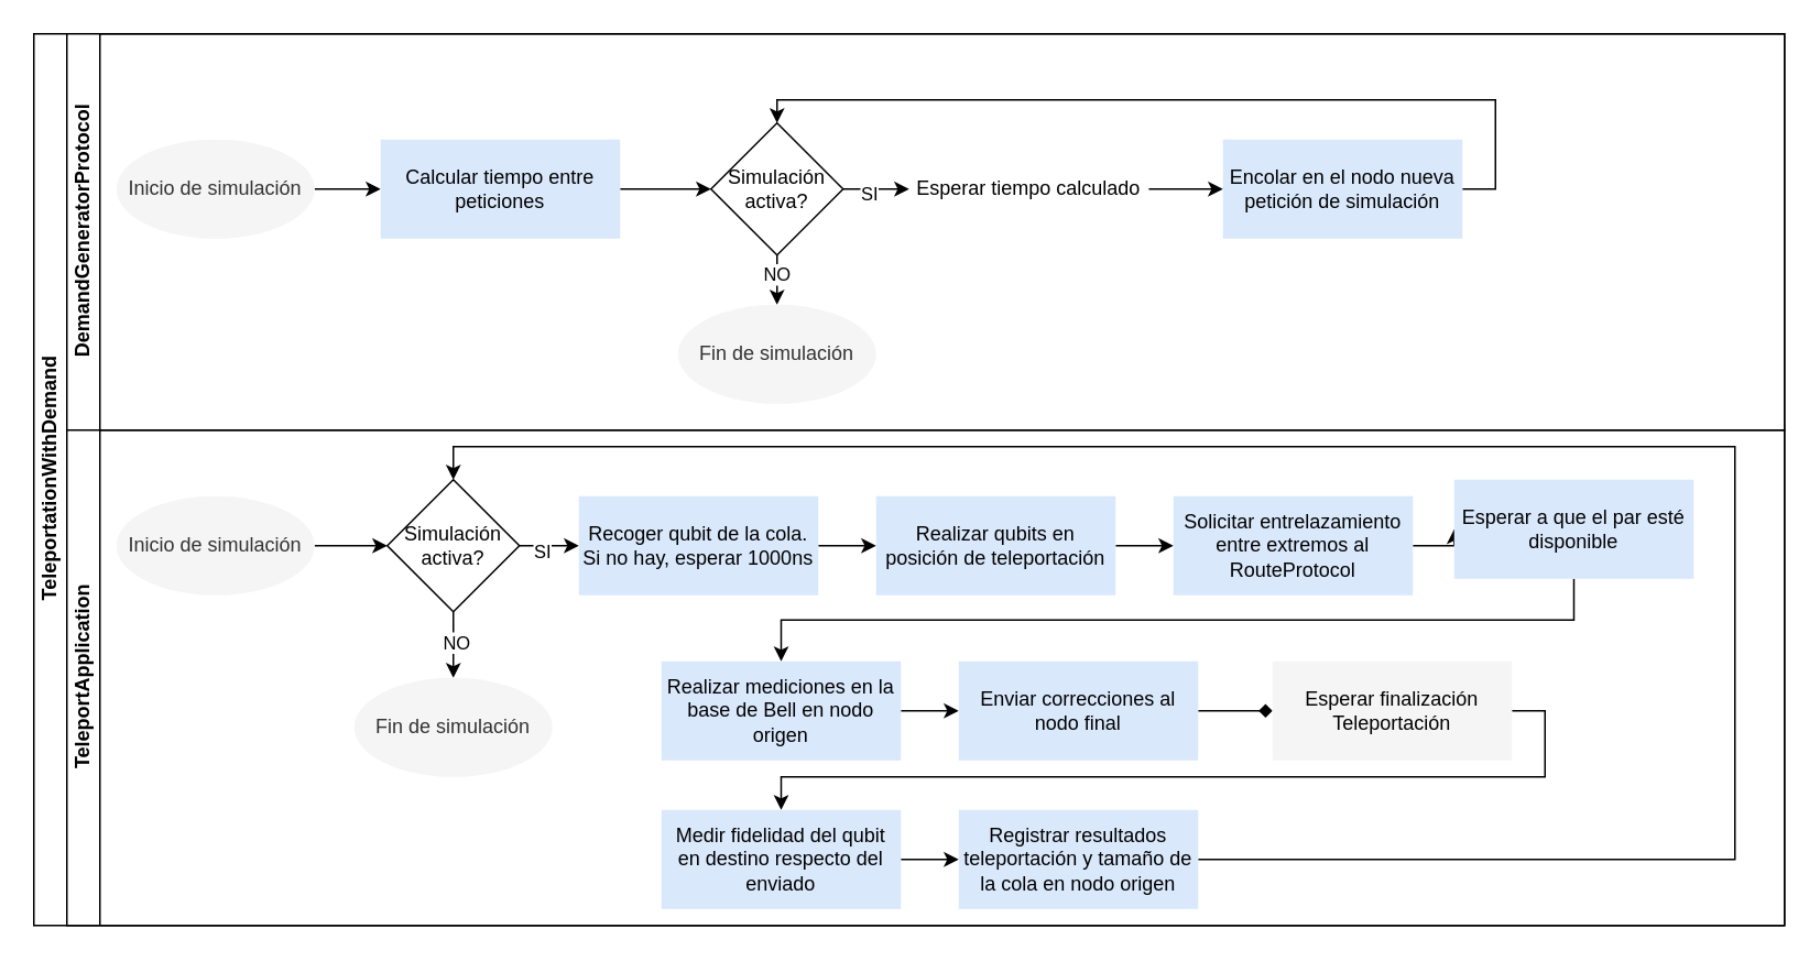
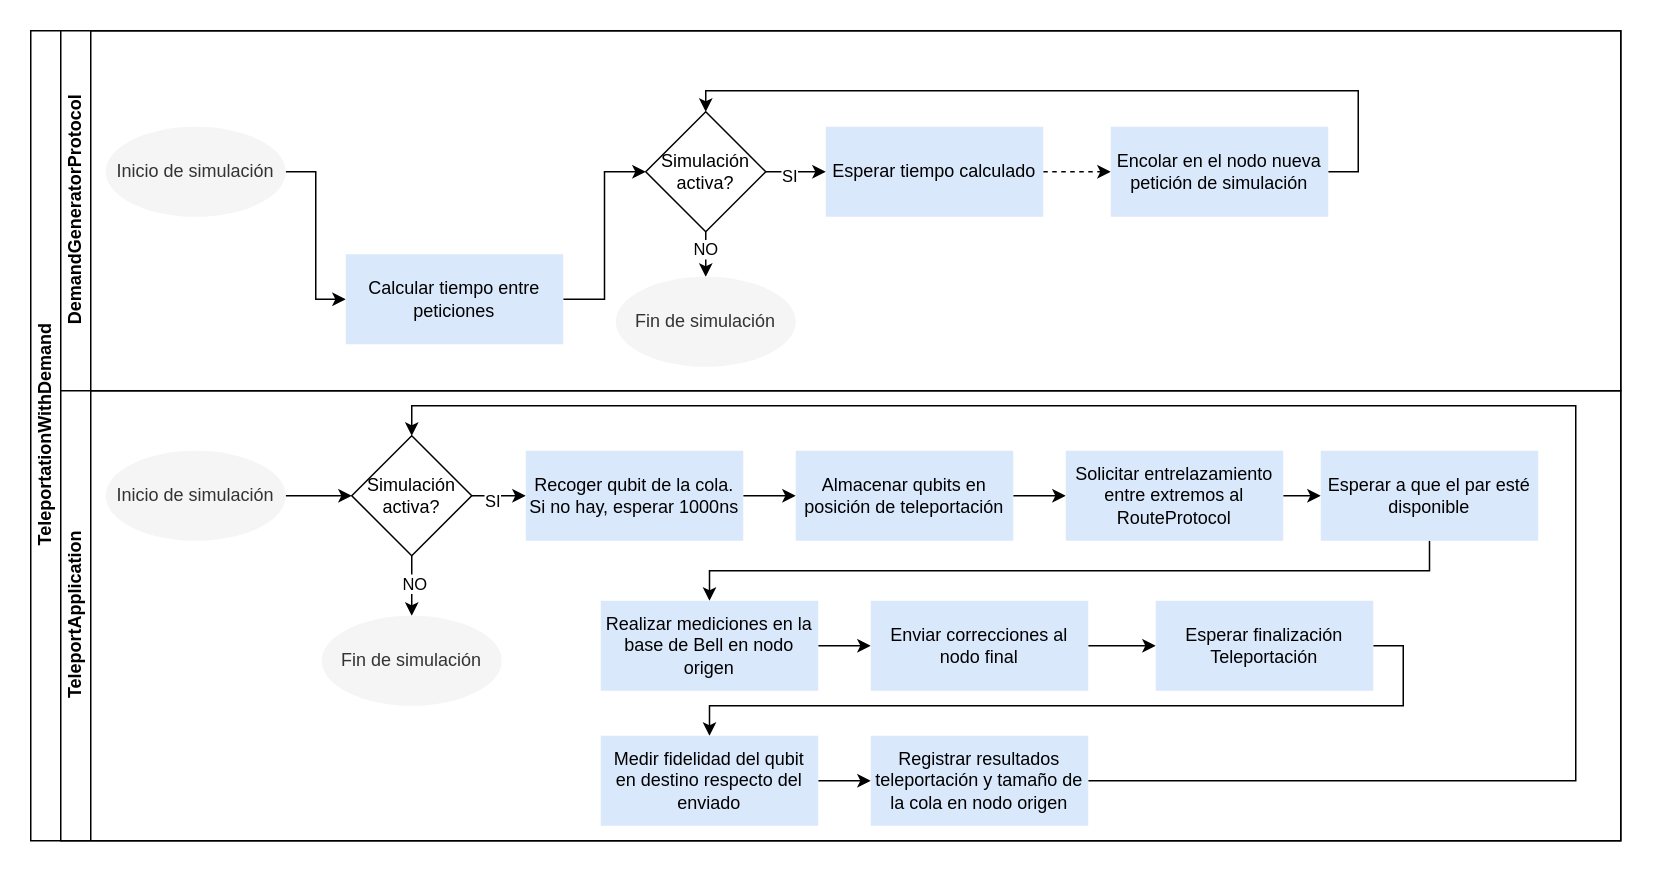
- <mxCell id="7" value="Calcular tiempo entre peticiones" style="rounded=0;whiteSpace=wrap;html=1;fillColor=#dae8fc;strokeColor=none;" vertex="1" parent="3"><mxGeometry x="190" y="64" width="145" height="60" as="geometry" /></mxCell>
+ <mxCell id="7" value="Calcular tiempo entre peticiones" style="rounded=0;whiteSpace=wrap;html=1;fillColor=#dae8fc;strokeColor=none;" vertex="1" parent="3"><mxGeometry x="190" y="149" width="145" height="60" as="geometry" /></mxCell>
- <mxCell id="9" value="Esperar tiempo calculado" style="rounded=0;whiteSpace=wrap;html=1;fillColor=#ffffff;strokeColor=none;" vertex="1" parent="3"><mxGeometry x="510" y="64" width="145" height="60" as="geometry" /></mxCell>
+ <mxCell id="9" value="Esperar tiempo calculado" style="rounded=0;whiteSpace=wrap;html=1;fillColor=#dae8fc;strokeColor=none;" vertex="1" parent="3"><mxGeometry x="510" y="64" width="145" height="60" as="geometry" /></mxCell>
- <mxCell id="8" style="edgeStyle=orthogonalEdgeStyle;rounded=0;orthogonalLoop=1;jettySize=auto;html=1;exitX=1;exitY=0.5;exitDx=0;exitDy=0;entryX=0;entryY=0.5;entryDx=0;entryDy=0;" edge="1" parent="3" source="9" target="16"><mxGeometry relative="1" as="geometry" /></mxCell>
+ <mxCell id="8" style="edgeStyle=orthogonalEdgeStyle;rounded=0;orthogonalLoop=1;jettySize=auto;html=1;exitX=1;exitY=0.5;exitDx=0;exitDy=0;entryX=0;entryY=0.5;entryDx=0;entryDy=0;dashed=1;" edge="1" parent="3" source="9" target="16"><mxGeometry relative="1" as="geometry" /></mxCell>
- <mxCell id="34" value="Esperar a que el par esté disponible" style="rounded=0;whiteSpace=wrap;html=1;fillColor=#dae8fc;strokeColor=none;" vertex="1" parent="18"><mxGeometry x="840" y="30" width="145" height="60" as="geometry" /></mxCell>
+ <mxCell id="34" value="Esperar a que el par esté disponible" style="rounded=0;whiteSpace=wrap;html=1;fillColor=#dae8fc;strokeColor=none;" vertex="1" parent="18"><mxGeometry x="840" y="40" width="145" height="60" as="geometry" /></mxCell>
- <mxCell id="30" value="Realizar qubits en posición de teleportación" style="rounded=0;whiteSpace=wrap;html=1;fillColor=#dae8fc;strokeColor=none;" vertex="1" parent="18"><mxGeometry x="490" y="40" width="145" height="60" as="geometry" /></mxCell>
+ <mxCell id="30" value="Almacenar qubits en posición de teleportación" style="rounded=0;whiteSpace=wrap;html=1;fillColor=#dae8fc;strokeColor=none;" vertex="1" parent="18"><mxGeometry x="490" y="40" width="145" height="60" as="geometry" /></mxCell>
- <mxCell id="37" style="edgeStyle=orthogonalEdgeStyle;rounded=0;orthogonalLoop=1;jettySize=auto;html=1;exitX=1;exitY=0.5;exitDx=0;exitDy=0;entryX=0;entryY=0.5;entryDx=0;entryDy=0;endArrow=diamond;" edge="1" parent="18" source="38" target="40"><mxGeometry relative="1" as="geometry" /></mxCell>
+ <mxCell id="37" style="edgeStyle=orthogonalEdgeStyle;rounded=0;orthogonalLoop=1;jettySize=auto;html=1;exitX=1;exitY=0.5;exitDx=0;exitDy=0;entryX=0;entryY=0.5;entryDx=0;entryDy=0;" edge="1" parent="18" source="38" target="40"><mxGeometry relative="1" as="geometry" /></mxCell>
- <mxCell id="40" value="Esperar finalización Teleportación" style="rounded=0;whiteSpace=wrap;html=1;fillColor=#f5f5f5;strokeColor=none;" vertex="1" parent="18"><mxGeometry x="730" y="140" width="145" height="60" as="geometry" /></mxCell>
+ <mxCell id="40" value="Esperar finalización Teleportación" style="rounded=0;whiteSpace=wrap;html=1;fillColor=#dae8fc;strokeColor=none;" vertex="1" parent="18"><mxGeometry x="730" y="140" width="145" height="60" as="geometry" /></mxCell>
